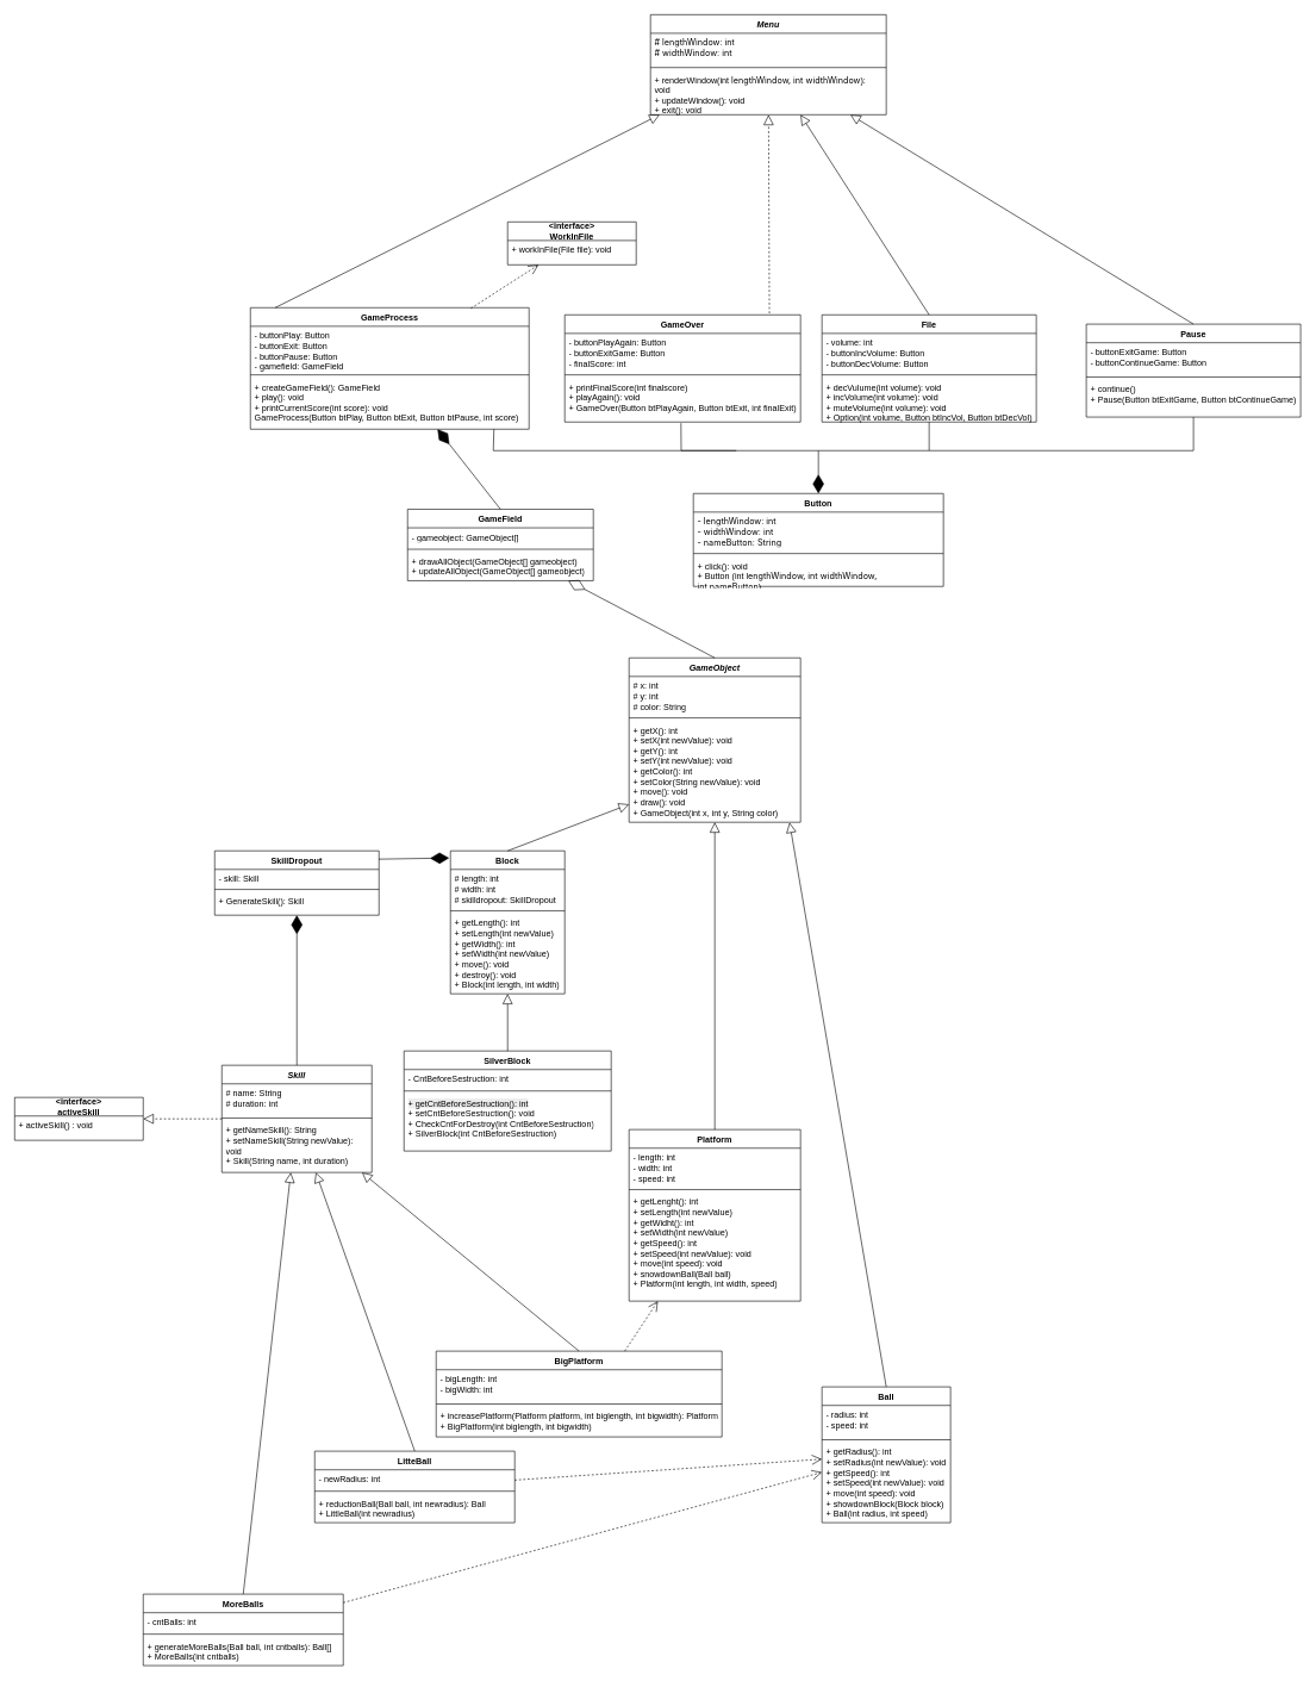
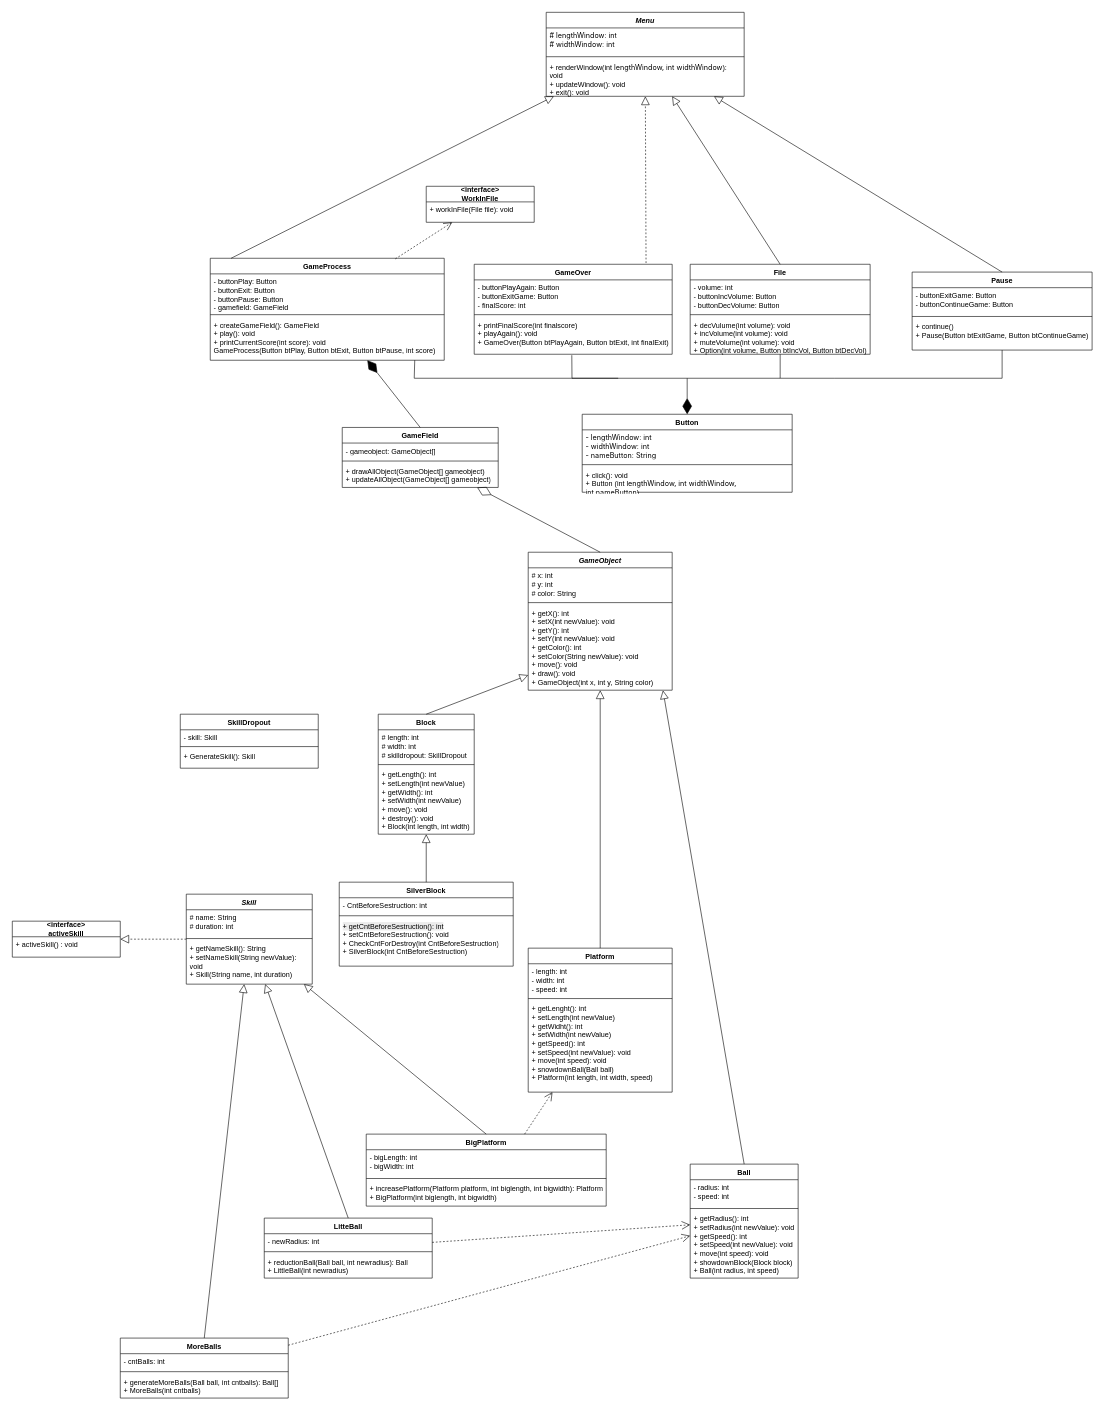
- <mxCell id="30" value="" style="endArrow=diamondThin;endFill=1;endSize=24;html=1;rounded=0;entryX=-0.011;entryY=0.05;entryDx=0;entryDy=0;entryPerimeter=0;exitX=0.998;exitY=0.129;exitDx=0;exitDy=0;exitPerimeter=0;" edge="1" parent="1" source="26" target="10"><mxGeometry width="160" relative="1" as="geometry"><mxPoint x="430" y="1200" as="sourcePoint" /><mxPoint x="590" y="1200" as="targetPoint" /></mxGeometry></mxCell>
- <mxCell id="35" value="" style="endArrow=diamondThin;endFill=1;endSize=24;html=1;rounded=0;exitX=0.5;exitY=0;exitDx=0;exitDy=0;" edge="1" parent="1" source="31" target="26"><mxGeometry width="160" relative="1" as="geometry"><mxPoint x="180" y="1190" as="sourcePoint" /><mxPoint x="278" y="1190" as="targetPoint" /></mxGeometry></mxCell>
